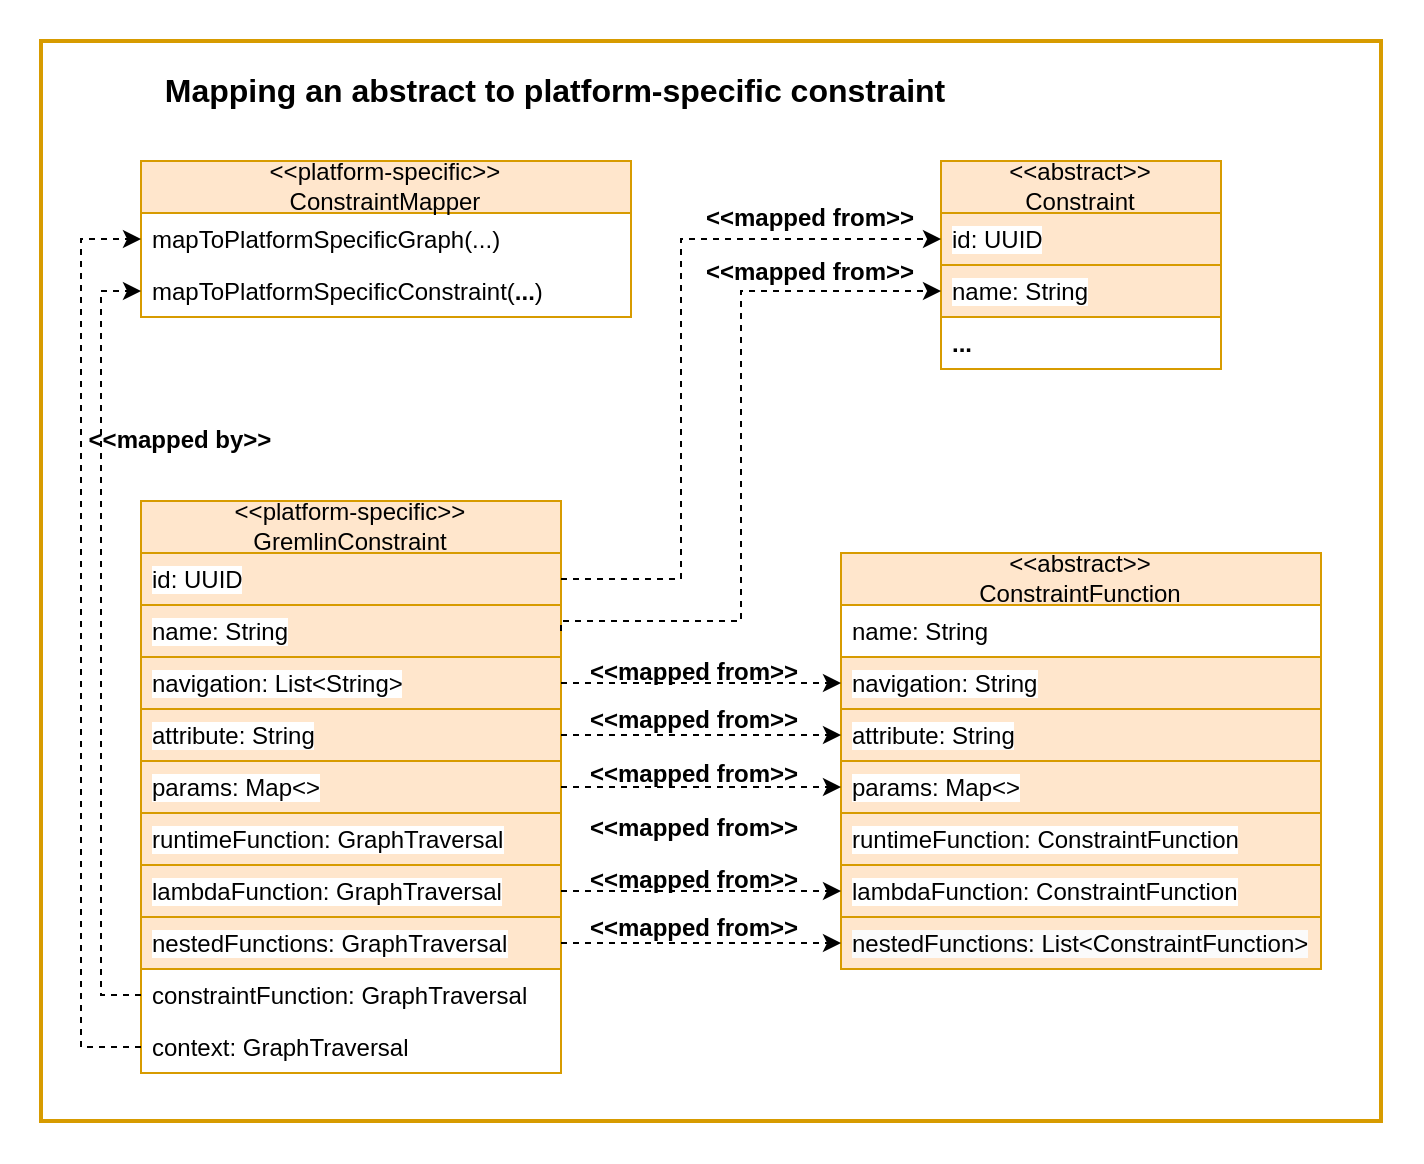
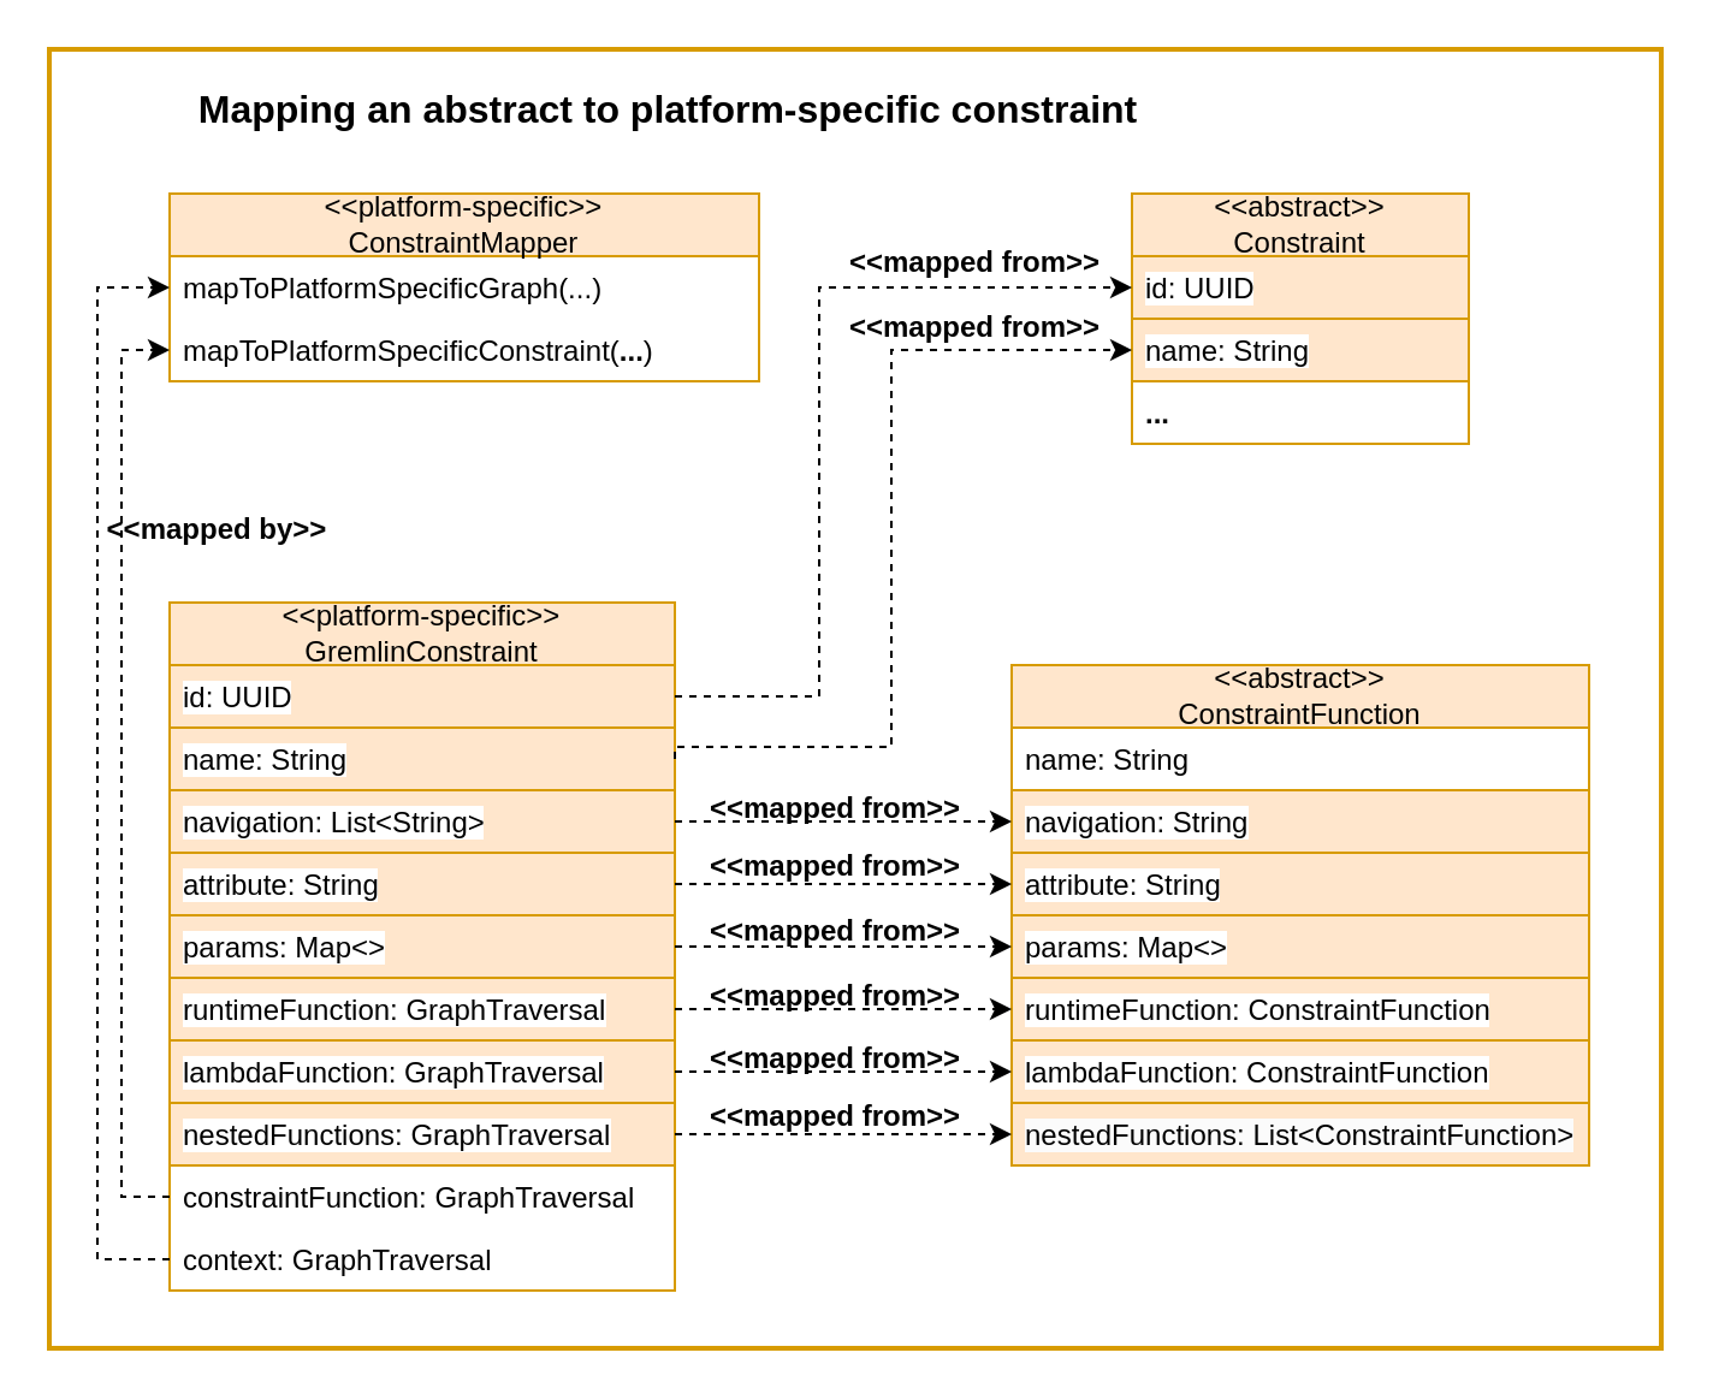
+ <mxCell id="37" style="edgeStyle=orthogonalEdgeStyle;rounded=0;orthogonalLoop=1;jettySize=auto;html=1;exitX=1;exitY=0.5;exitDx=0;exitDy=0;entryX=0;entryY=0.5;entryDx=0;entryDy=0;dashed=1;" edge="1" parent="1" source="9" target="23"><mxGeometry relative="1" as="geometry" /></mxCell>
